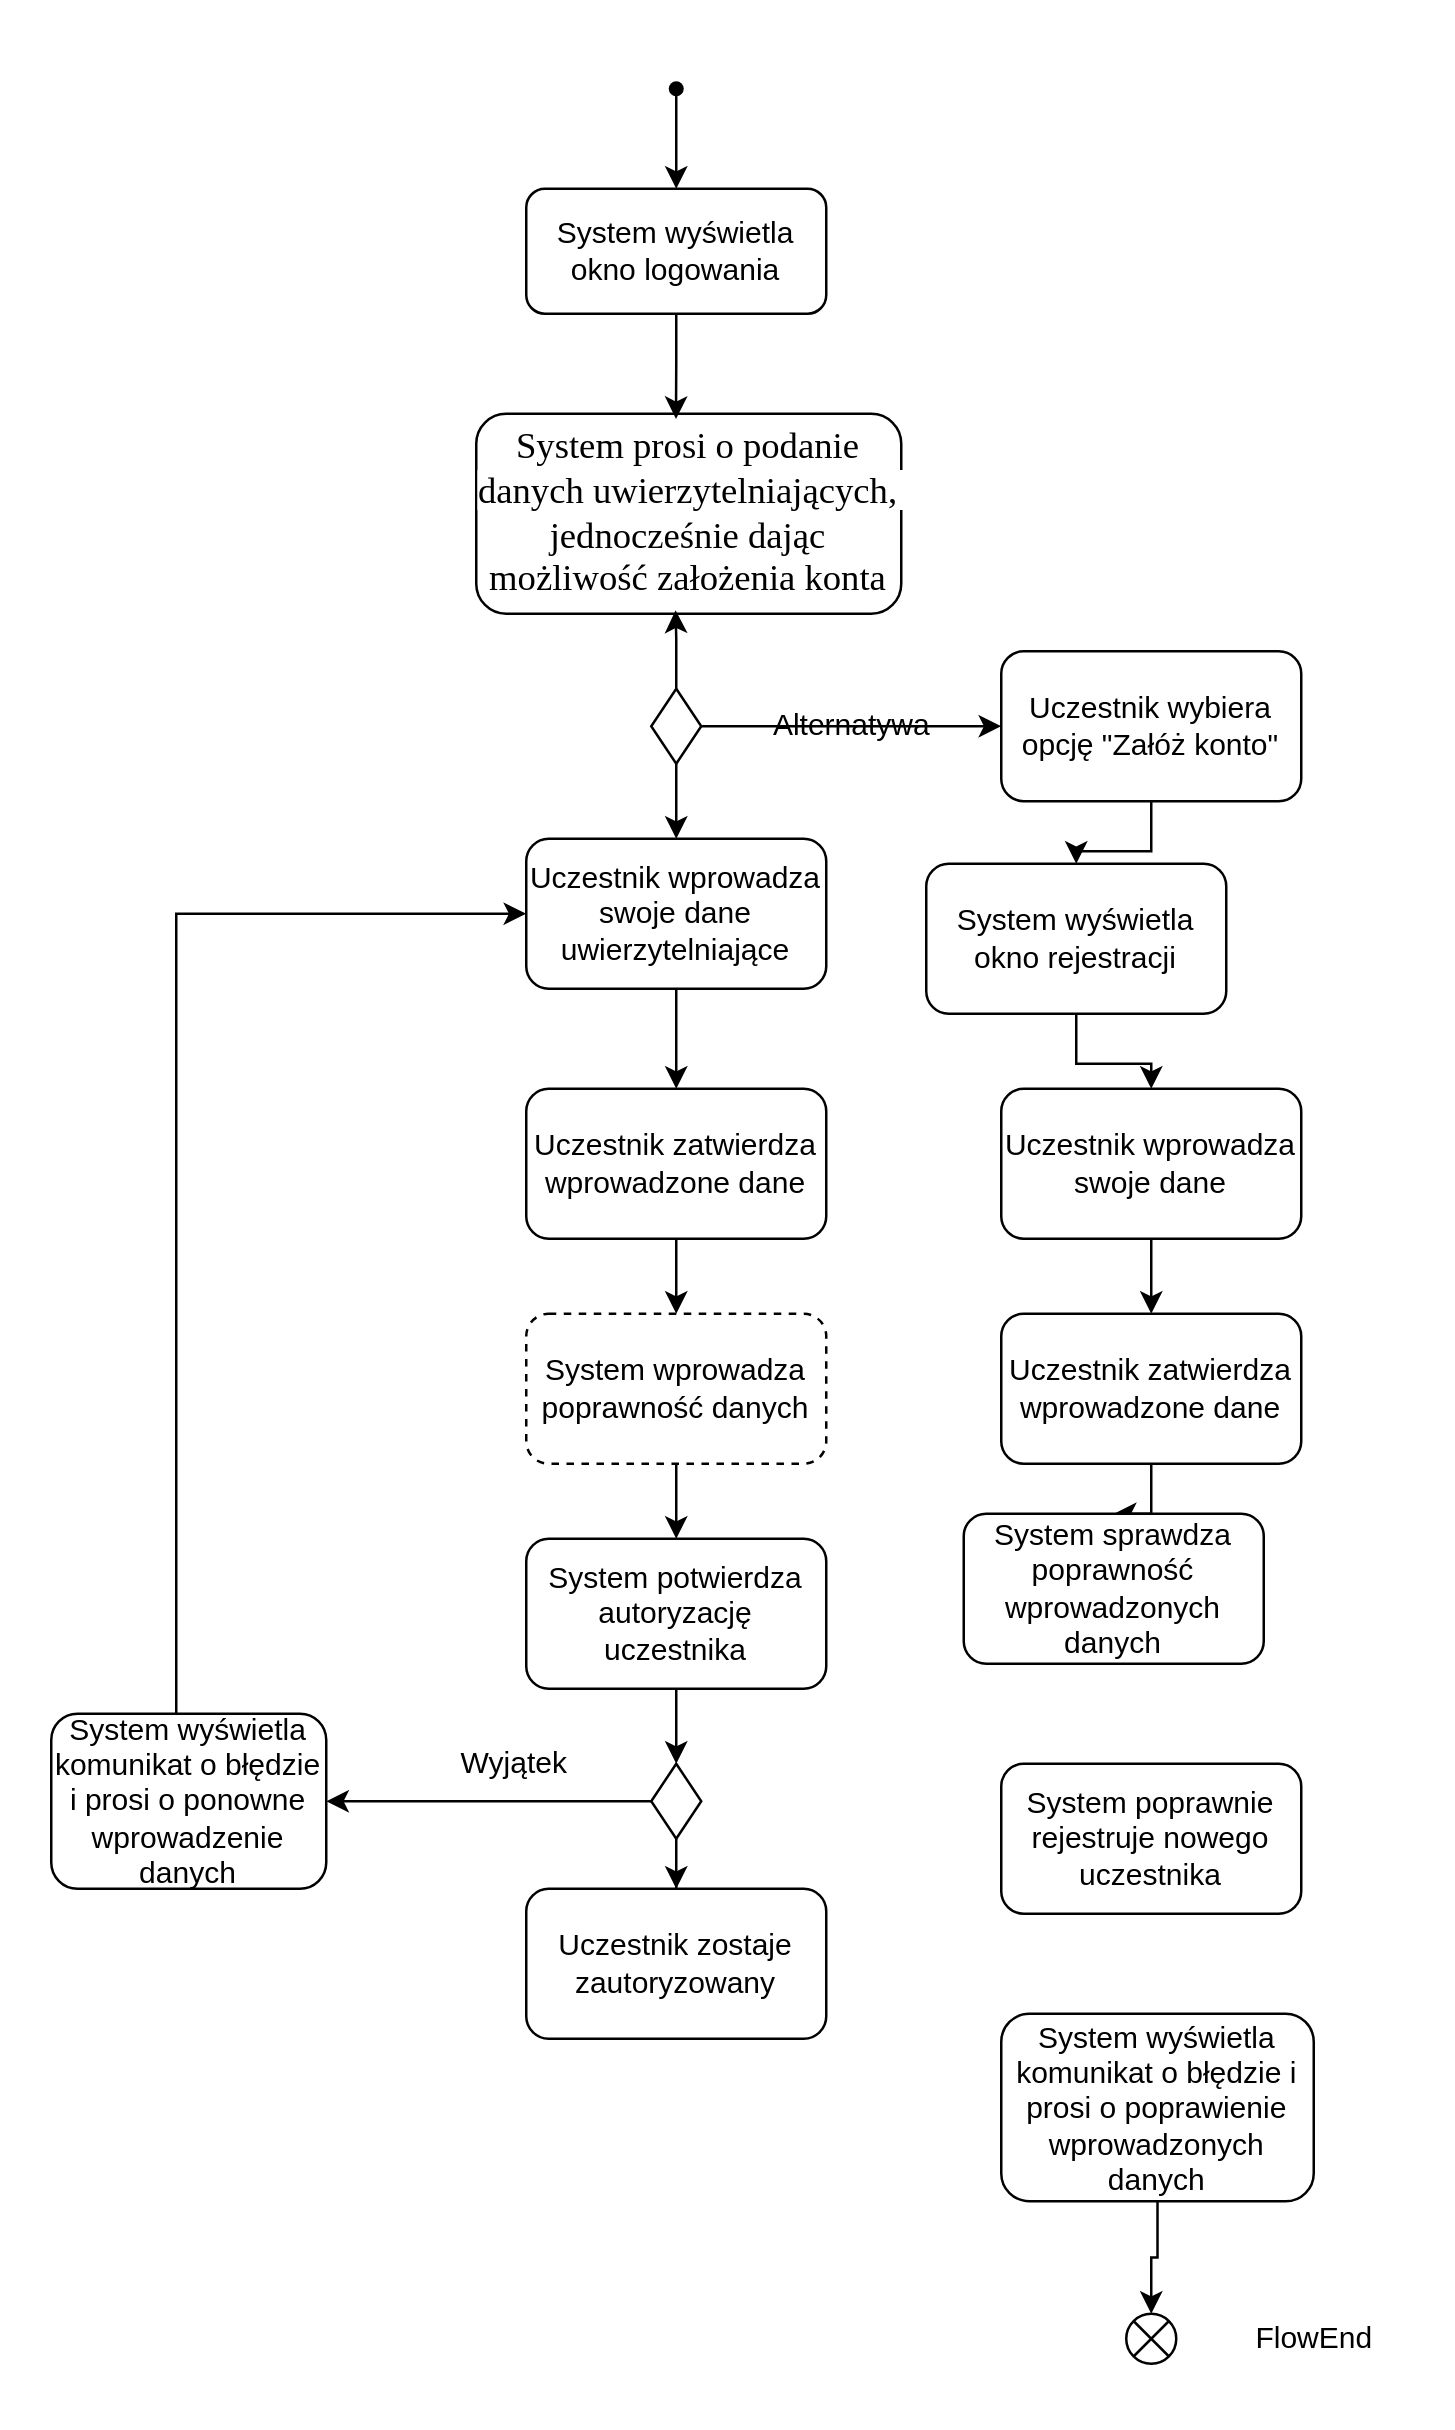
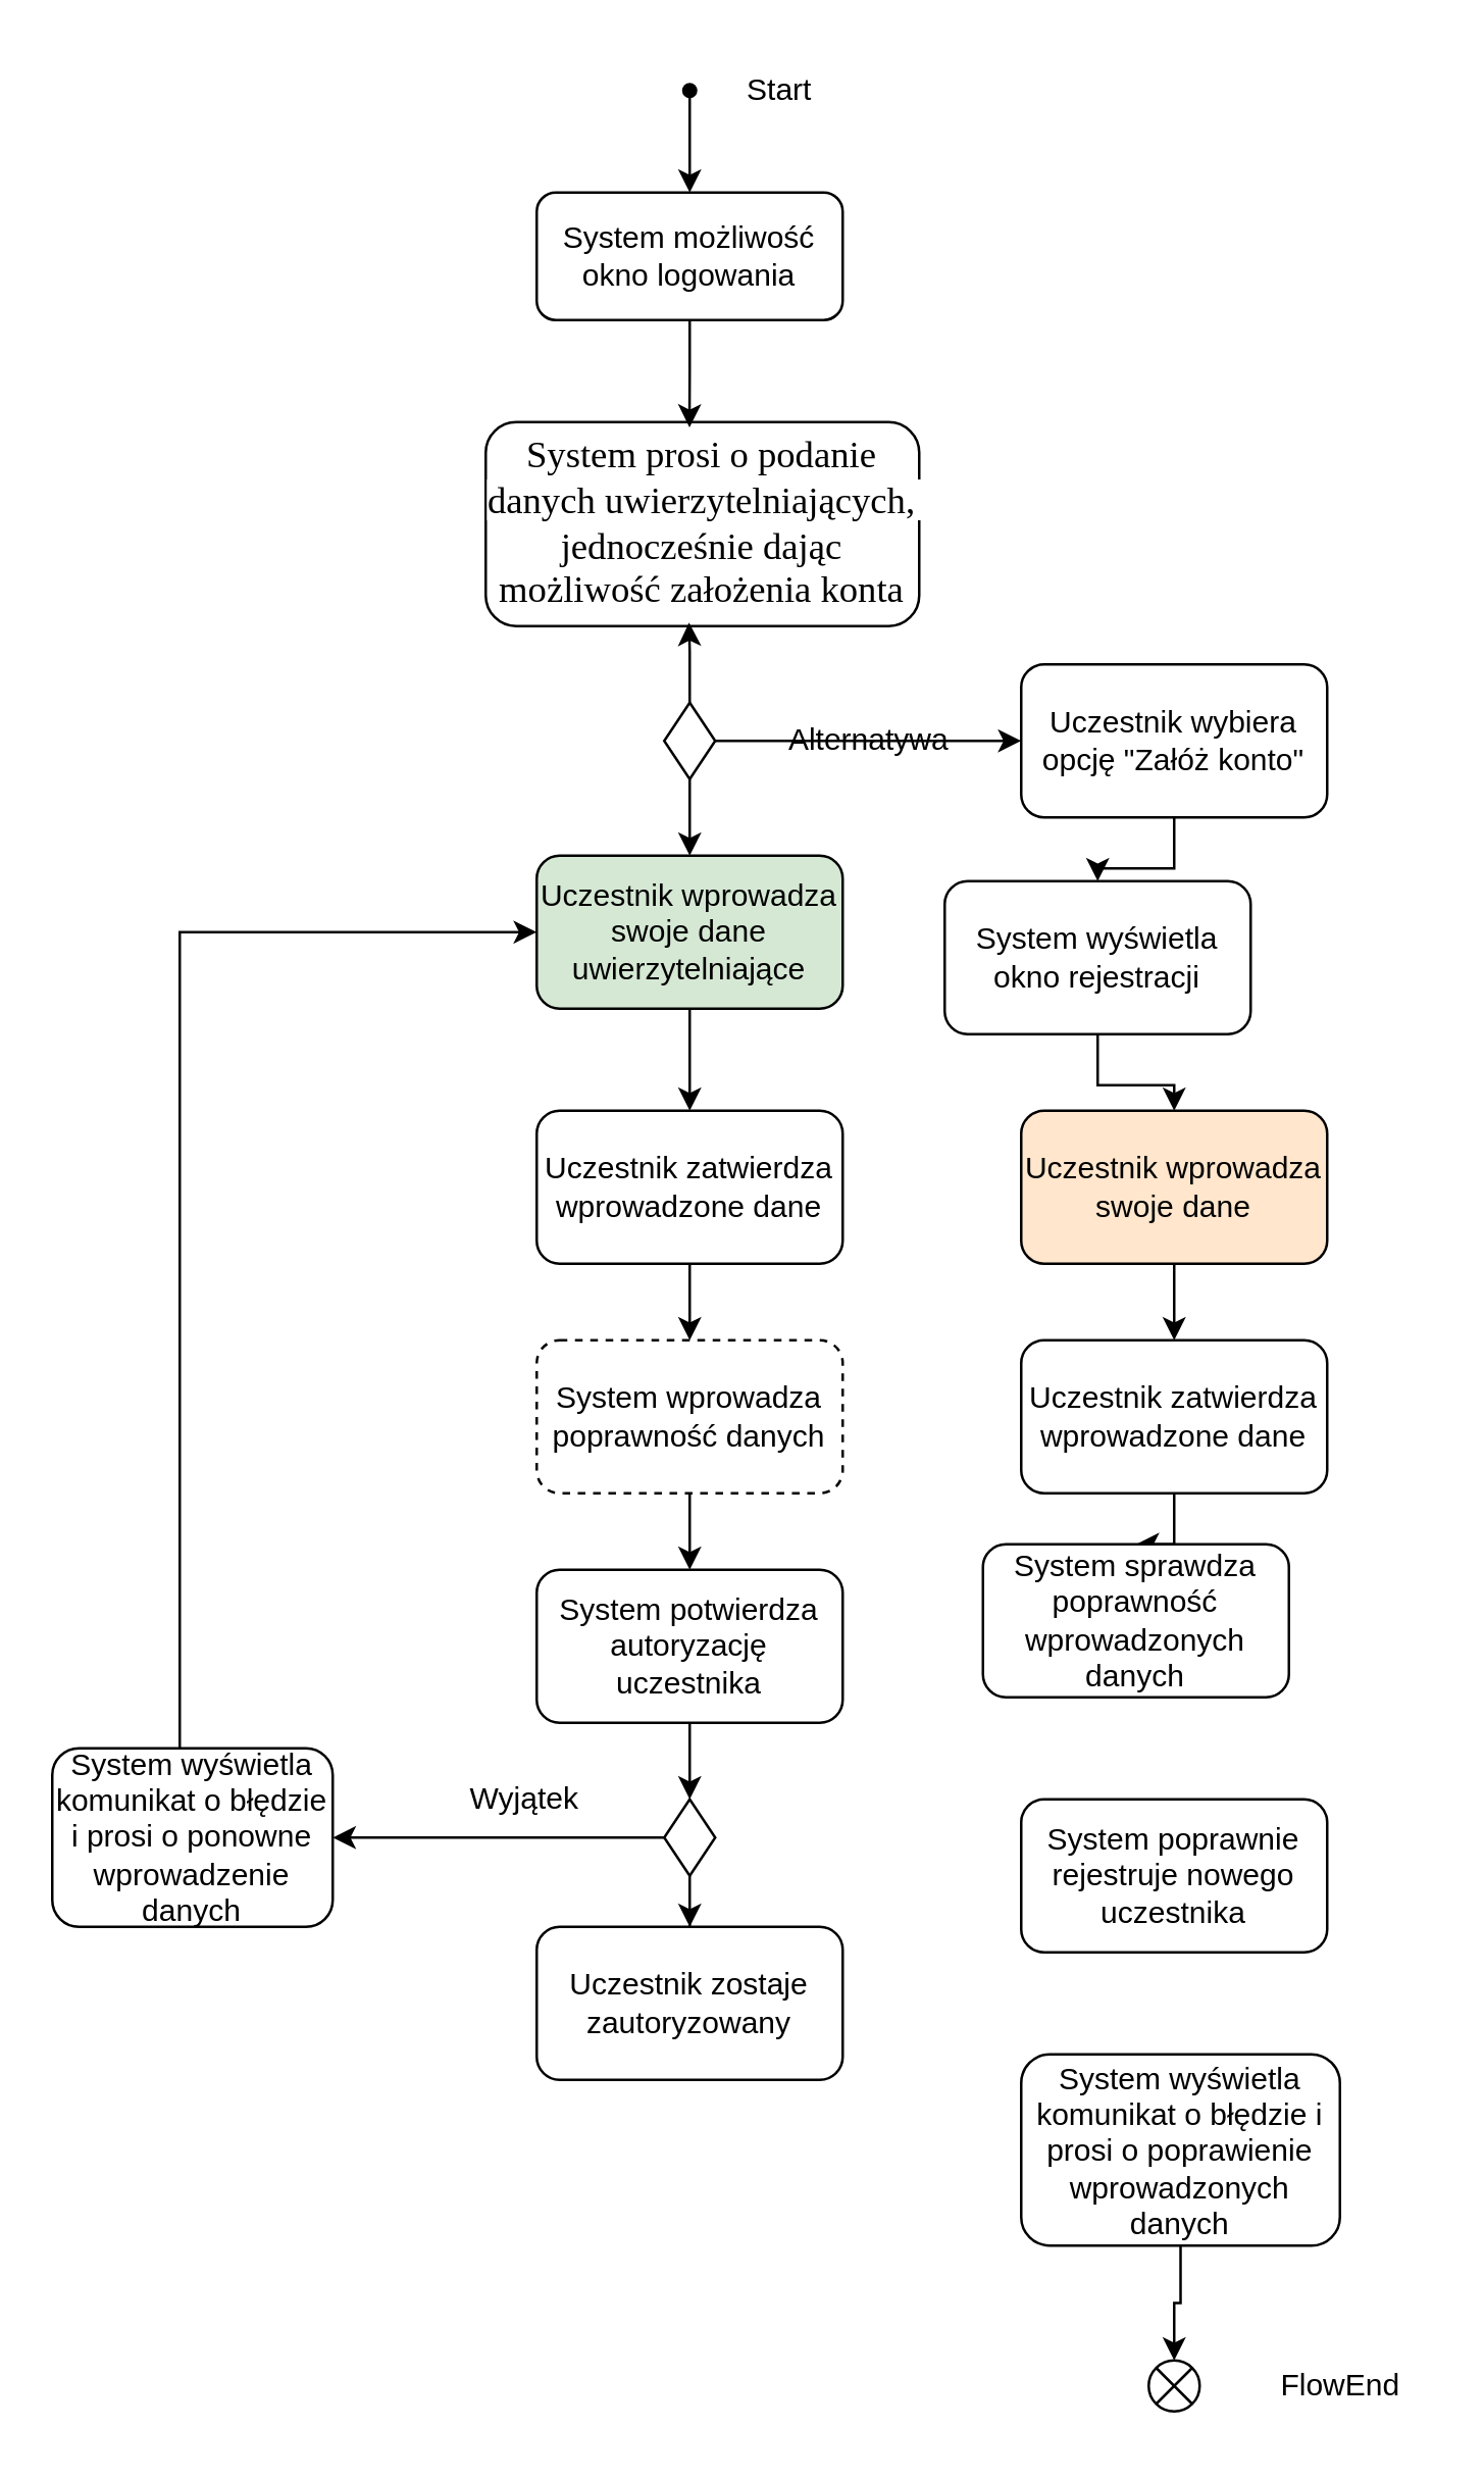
+ <mxCell id="25" value="Start" style="text;html=1;align=center;verticalAlign=middle;resizable=0;points=[];autosize=1;strokeColor=none;fillColor=none;" vertex="1" parent="1"><mxGeometry x="280" y="20" width="50" height="30" as="geometry" /></mxCell>
- <mxCell id="2" value="System wyświetla okno logowania" style="rounded=1;whiteSpace=wrap;html=1;" vertex="1" parent="1"><mxGeometry x="210" y="75" width="120" height="50" as="geometry" /></mxCell>
+ <mxCell id="2" value="System możliwość okno logowania" style="rounded=1;whiteSpace=wrap;html=1;" vertex="1" parent="1"><mxGeometry x="210" y="75" width="120" height="50" as="geometry" /></mxCell>
- <mxCell id="4" value="Uczestnik wprowadza swoje dane uwierzytelniające" style="rounded=1;whiteSpace=wrap;html=1;" vertex="1" parent="1"><mxGeometry x="210" y="335" width="120" height="60" as="geometry" /></mxCell>
+ <mxCell id="4" value="Uczestnik wprowadza swoje dane uwierzytelniające" style="rounded=1;whiteSpace=wrap;html=1;fillColor=#d5e8d4;" vertex="1" parent="1"><mxGeometry x="210" y="335" width="120" height="60" as="geometry" /></mxCell>
- <mxCell id="31" value="Uczestnik wprowadza swoje dane" style="rounded=1;whiteSpace=wrap;html=1;" vertex="1" parent="1"><mxGeometry x="400" y="435" width="120" height="60" as="geometry" /></mxCell>
+ <mxCell id="31" value="Uczestnik wprowadza swoje dane" style="rounded=1;whiteSpace=wrap;html=1;fillColor=#ffe6cc;" vertex="1" parent="1"><mxGeometry x="400" y="435" width="120" height="60" as="geometry" /></mxCell>
